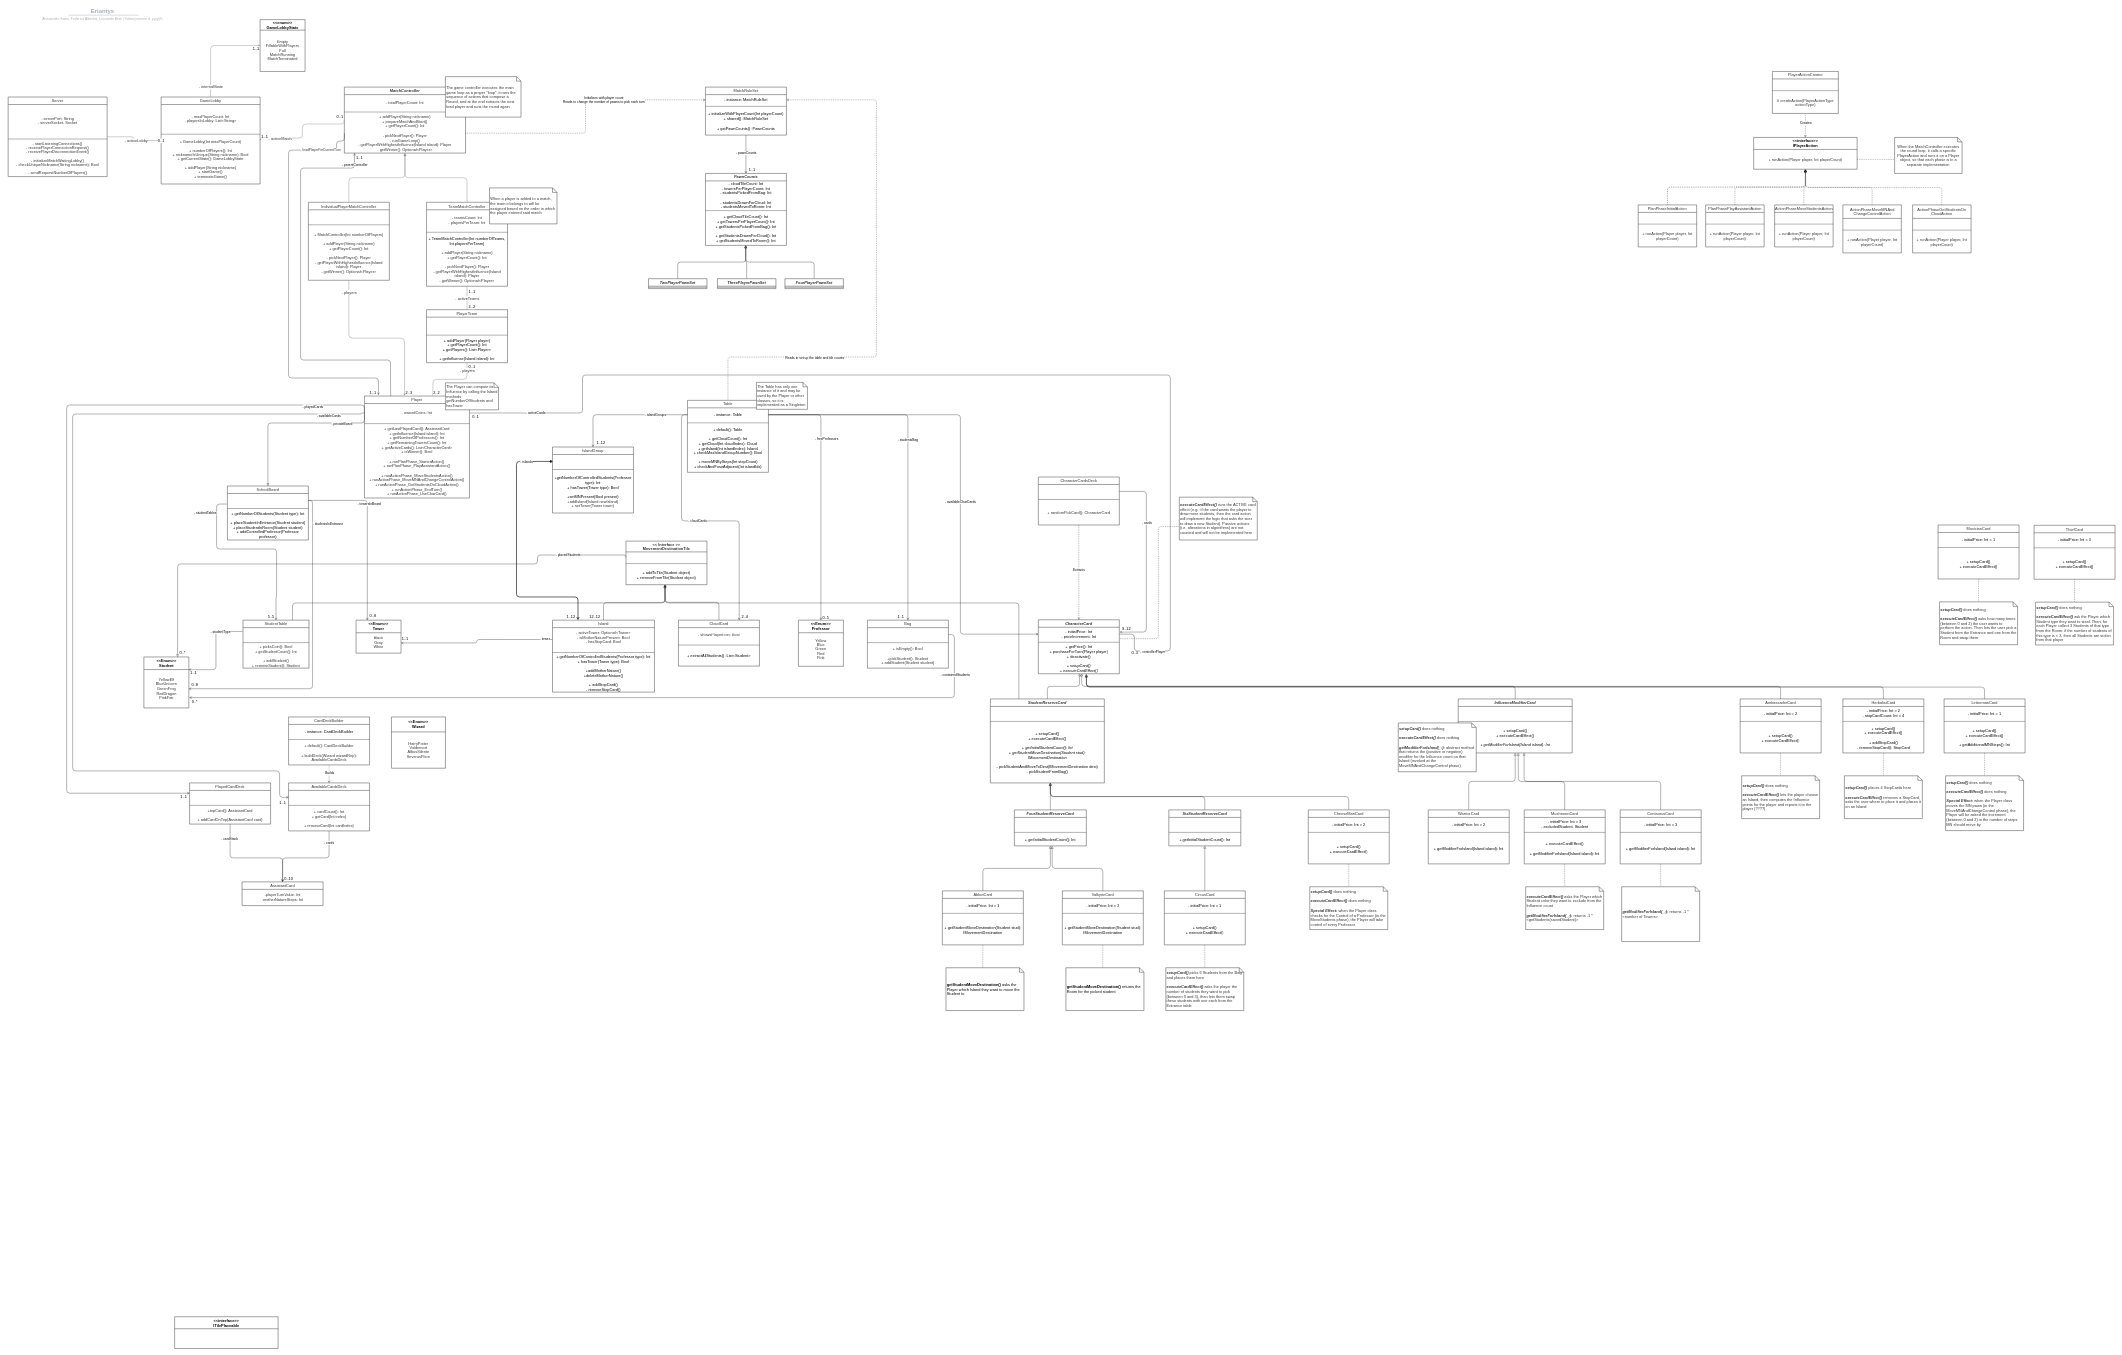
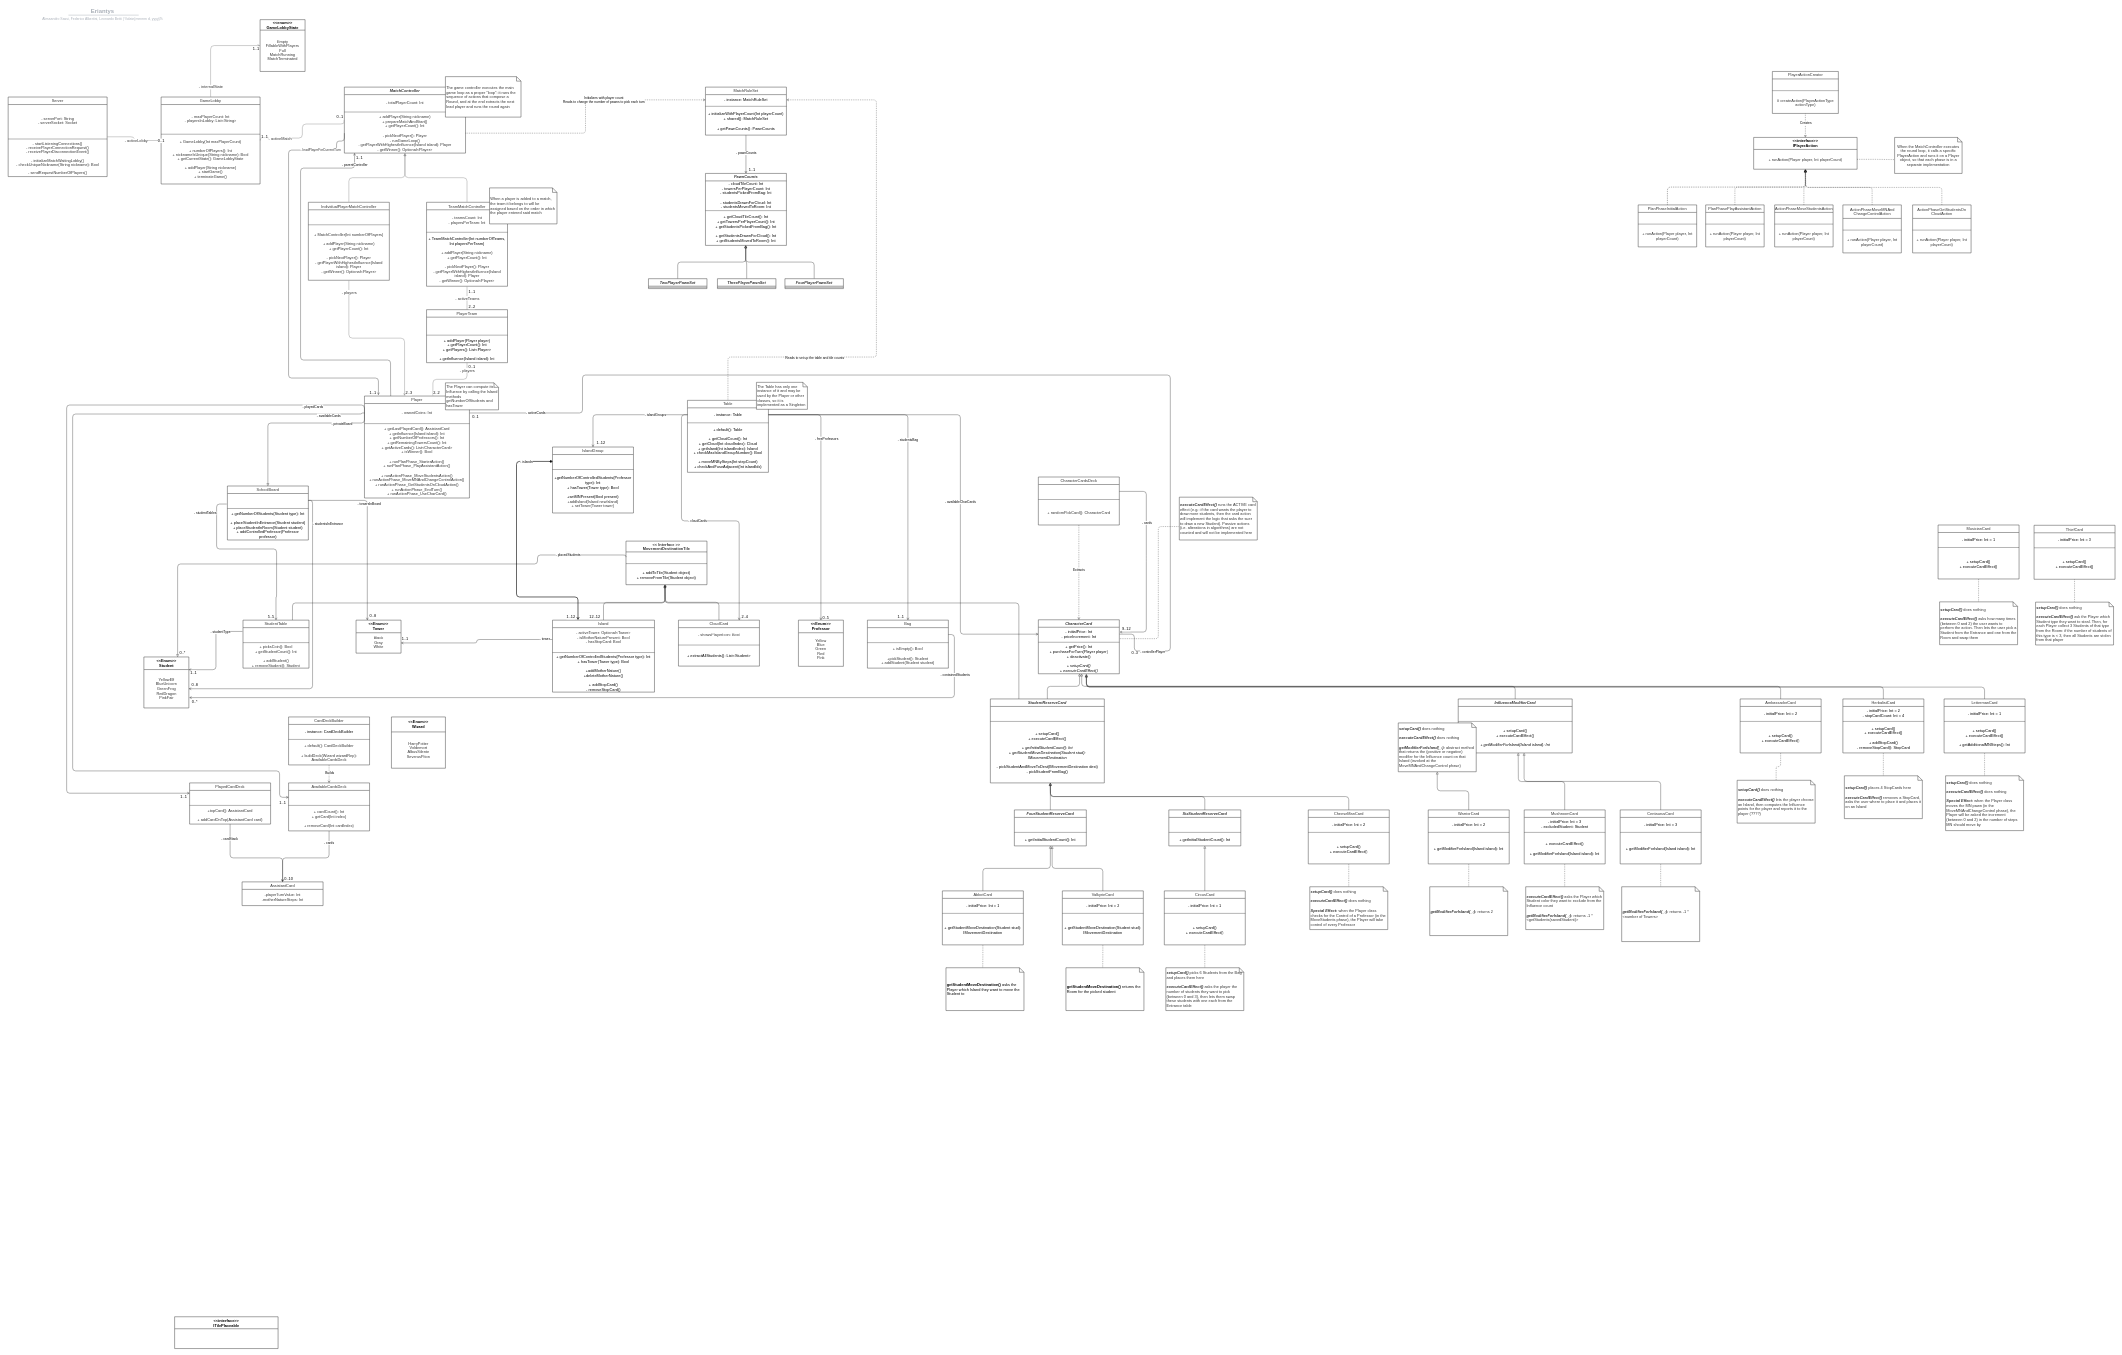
- <mxCell id="289" style="edgeStyle=orthogonalEdgeStyle;rounded=1;orthogonalLoop=1;jettySize=auto;html=1;exitX=0.5;exitY=0;exitDx=0;exitDy=0;entryX=0.5;entryY=1;entryDx=0;entryDy=0;endArrow=block;endFill=0;" edge="1" parent="1" source="290" target="358"><mxGeometry relative="1" as="geometry" /></mxCell>
+ <mxCell id="289" style="edgeStyle=orthogonalEdgeStyle;rounded=1;orthogonalLoop=1;jettySize=auto;html=1;exitX=0.5;exitY=0;exitDx=0;exitDy=0;endArrow=block;endFill=0;" edge="1" parent="1" source="290" target="362"><mxGeometry relative="1" as="geometry" /></mxCell>
- <mxCell id="266" value="&lt;b&gt;&lt;i&gt;setupCard()&lt;/i&gt;&amp;nbsp;&lt;/b&gt;does nothing&lt;br&gt;&lt;br&gt;&lt;b&gt;&lt;i&gt;executeCardEffect()&lt;/i&gt;&amp;nbsp;&lt;/b&gt;lets the player choose an Island, then computes the Influence points for the player and reports it to the player (????)" style="html=1;overflow=block;blockSpacing=1;whiteSpace=wrap;shape=note;size=15;fontSize=13;fontColor=#333333;align=left;spacing=3.8;strokeColor=#333333;strokeOpacity=100;fillOpacity=100;fillColor=#ffffff;strokeWidth=1.5;" vertex="1" parent="1"><mxGeometry x="5805" y="2586.25" width="260" height="142.75" as="geometry" /></mxCell>
+ <mxCell id="266" value="&lt;b&gt;&lt;i&gt;setupCard()&lt;/i&gt;&amp;nbsp;&lt;/b&gt;does nothing&lt;br&gt;&lt;br&gt;&lt;b&gt;&lt;i&gt;executeCardEffect()&lt;/i&gt;&amp;nbsp;&lt;/b&gt;lets the player choose an Island, then computes the Influence points for the player and reports it to the player (????)" style="html=1;overflow=block;blockSpacing=1;whiteSpace=wrap;shape=note;size=15;fontSize=13;fontColor=#333333;align=left;spacing=3.8;strokeColor=#333333;strokeOpacity=100;fillOpacity=100;fillColor=#ffffff;strokeWidth=1.5;" vertex="1" parent="1"><mxGeometry x="5790" y="2601.25" width="260" height="142.75" as="geometry" /></mxCell>
+ <mxCell id="288" style="edgeStyle=orthogonalEdgeStyle;rounded=1;orthogonalLoop=1;jettySize=auto;html=1;entryX=0.5;entryY=0;entryDx=0;entryDy=0;entryPerimeter=0;dashed=1;startArrow=none;startFill=0;endArrow=none;endFill=0;strokeColor=default;strokeWidth=1;" edge="1" parent="1" source="290" target="294"><mxGeometry relative="1" as="geometry" /></mxCell>
+ <mxCell id="294" value="&lt;i style=&quot;font-weight: bold&quot;&gt;getModifierForIsland(_:):&lt;/i&gt;&amp;nbsp;returns 2" style="html=1;overflow=block;blockSpacing=1;whiteSpace=wrap;shape=note;size=15;fontSize=13;fontColor=#333333;align=left;spacing=3.8;strokeColor=#333333;strokeOpacity=100;fillOpacity=100;fillColor=#ffffff;strokeWidth=1.5;" vertex="1" parent="1"><mxGeometry x="4765" y="2956.25" width="260" height="162.75" as="geometry" /></mxCell>
